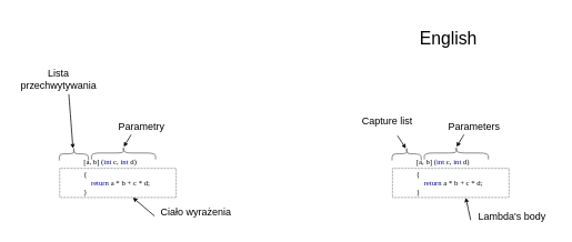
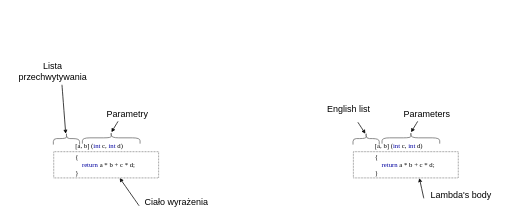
- <mxCell id="22" value="English" style="text;html=1;strokeColor=none;fillColor=none;align=center;verticalAlign=middle;whiteSpace=wrap;rounded=0;dashed=1;dashPattern=1 1;fontSize=21;" vertex="1" parent="1"><mxGeometry x="471" y="20" width="135" height="50" as="geometry" /></mxCell>
- <mxCell id="17" value="Capture list" style="text;html=1;strokeColor=none;fillColor=none;align=center;verticalAlign=middle;whiteSpace=wrap;rounded=0;" vertex="1" parent="1"><mxGeometry x="415" y="127" width="100" height="35" as="geometry" /></mxCell>
+ <mxCell id="17" value="English list" style="text;html=1;strokeColor=none;fillColor=none;align=center;verticalAlign=middle;whiteSpace=wrap;rounded=0;" vertex="1" parent="1"><mxGeometry x="415" y="127" width="100" height="35" as="geometry" /></mxCell>
- <mxCell id="9" value="Ciało wyrażenia" style="text;html=1;strokeColor=none;fillColor=none;align=center;verticalAlign=middle;whiteSpace=wrap;rounded=0;" parent="1" vertex="1"><mxGeometry x="185" y="245" width="100" height="19" as="geometry" /></mxCell>
+ <mxCell id="9" value="Ciało wyrażenia" style="text;html=1;strokeColor=none;fillColor=none;align=center;verticalAlign=middle;whiteSpace=wrap;rounded=0;" parent="1" vertex="1"><mxGeometry x="185" y="260" width="100" height="19" as="geometry" /></mxCell>
